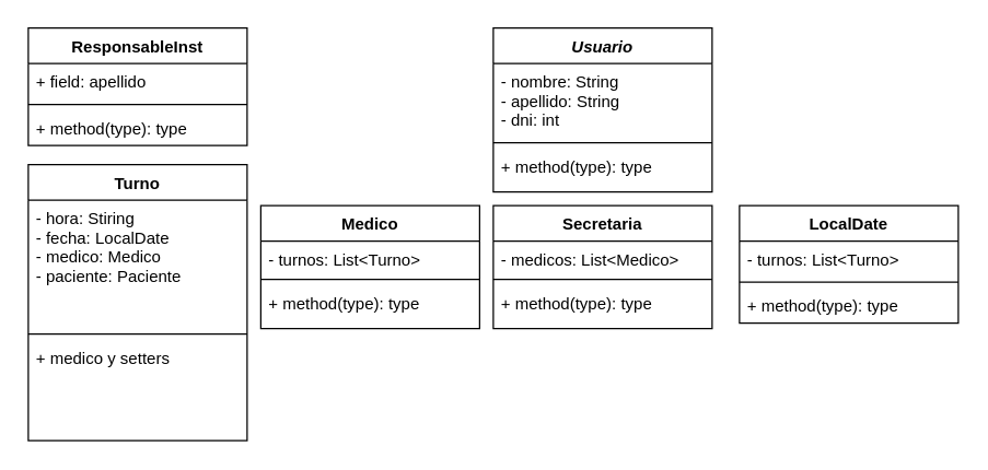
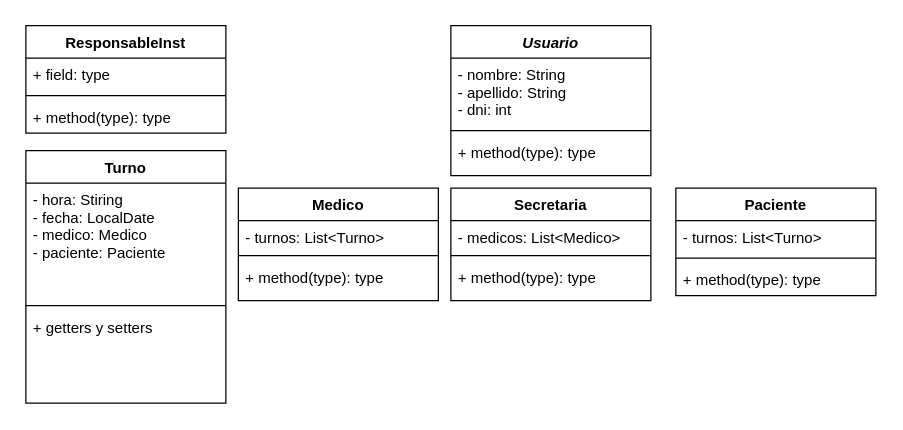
- <mxCell id="3" value="+ field: apellido" style="text;strokeColor=none;fillColor=none;align=left;verticalAlign=top;spacingLeft=4;spacingRight=4;overflow=hidden;rotatable=0;points=[[0,0.5],[1,0.5]];portConstraint=eastwest;" parent="2" vertex="1"><mxGeometry y="26" width="160" height="26" as="geometry" /></mxCell>
+ <mxCell id="3" value="+ field: type" style="text;strokeColor=none;fillColor=none;align=left;verticalAlign=top;spacingLeft=4;spacingRight=4;overflow=hidden;rotatable=0;points=[[0,0.5],[1,0.5]];portConstraint=eastwest;" parent="2" vertex="1"><mxGeometry y="26" width="160" height="26" as="geometry" /></mxCell>
- <mxCell id="23" value="LocalDate" style="swimlane;fontStyle=1;align=center;verticalAlign=top;childLayout=stackLayout;horizontal=1;startSize=26;horizontalStack=0;resizeParent=1;resizeParentMax=0;resizeLast=0;collapsible=1;marginBottom=0;" parent="1" vertex="1"><mxGeometry x="540" y="150" width="160" height="86" as="geometry" /></mxCell>
+ <mxCell id="23" value="Paciente" style="swimlane;fontStyle=1;align=center;verticalAlign=top;childLayout=stackLayout;horizontal=1;startSize=26;horizontalStack=0;resizeParent=1;resizeParentMax=0;resizeLast=0;collapsible=1;marginBottom=0;" parent="1" vertex="1"><mxGeometry x="540" y="150" width="160" height="86" as="geometry" /></mxCell>
- <mxCell id="9" value="+ medico y setters" style="text;strokeColor=none;fillColor=none;align=left;verticalAlign=top;spacingLeft=4;spacingRight=4;overflow=hidden;rotatable=0;points=[[0,0.5],[1,0.5]];portConstraint=eastwest;" parent="6" vertex="1"><mxGeometry y="128" width="160" height="74" as="geometry" /></mxCell>
+ <mxCell id="9" value="+ getters y setters" style="text;strokeColor=none;fillColor=none;align=left;verticalAlign=top;spacingLeft=4;spacingRight=4;overflow=hidden;rotatable=0;points=[[0,0.5],[1,0.5]];portConstraint=eastwest;" parent="6" vertex="1"><mxGeometry y="128" width="160" height="74" as="geometry" /></mxCell>
